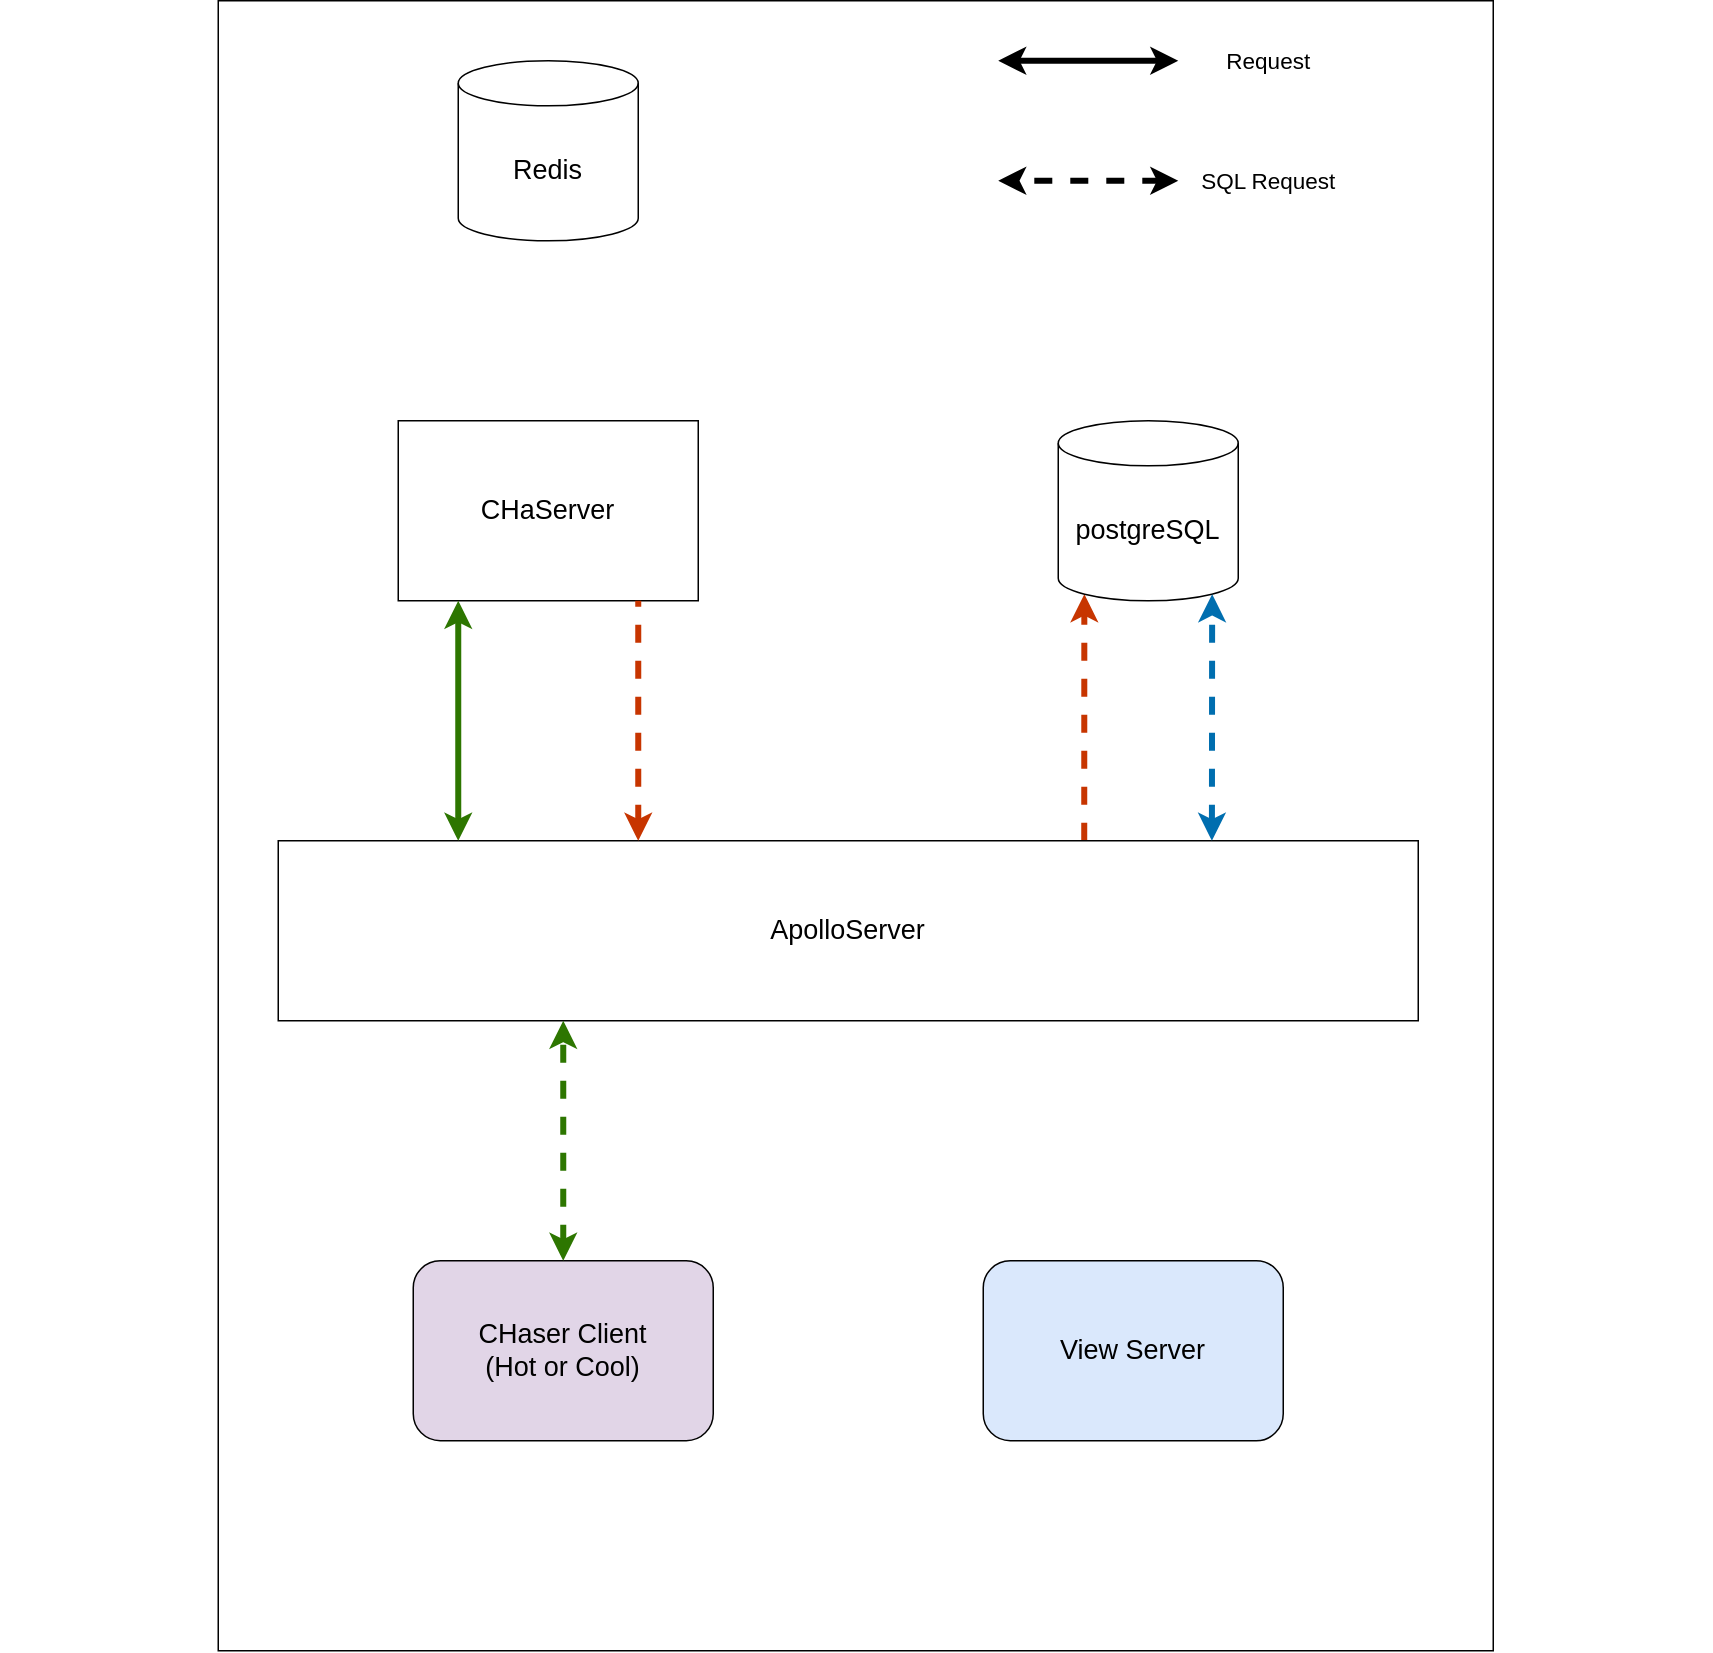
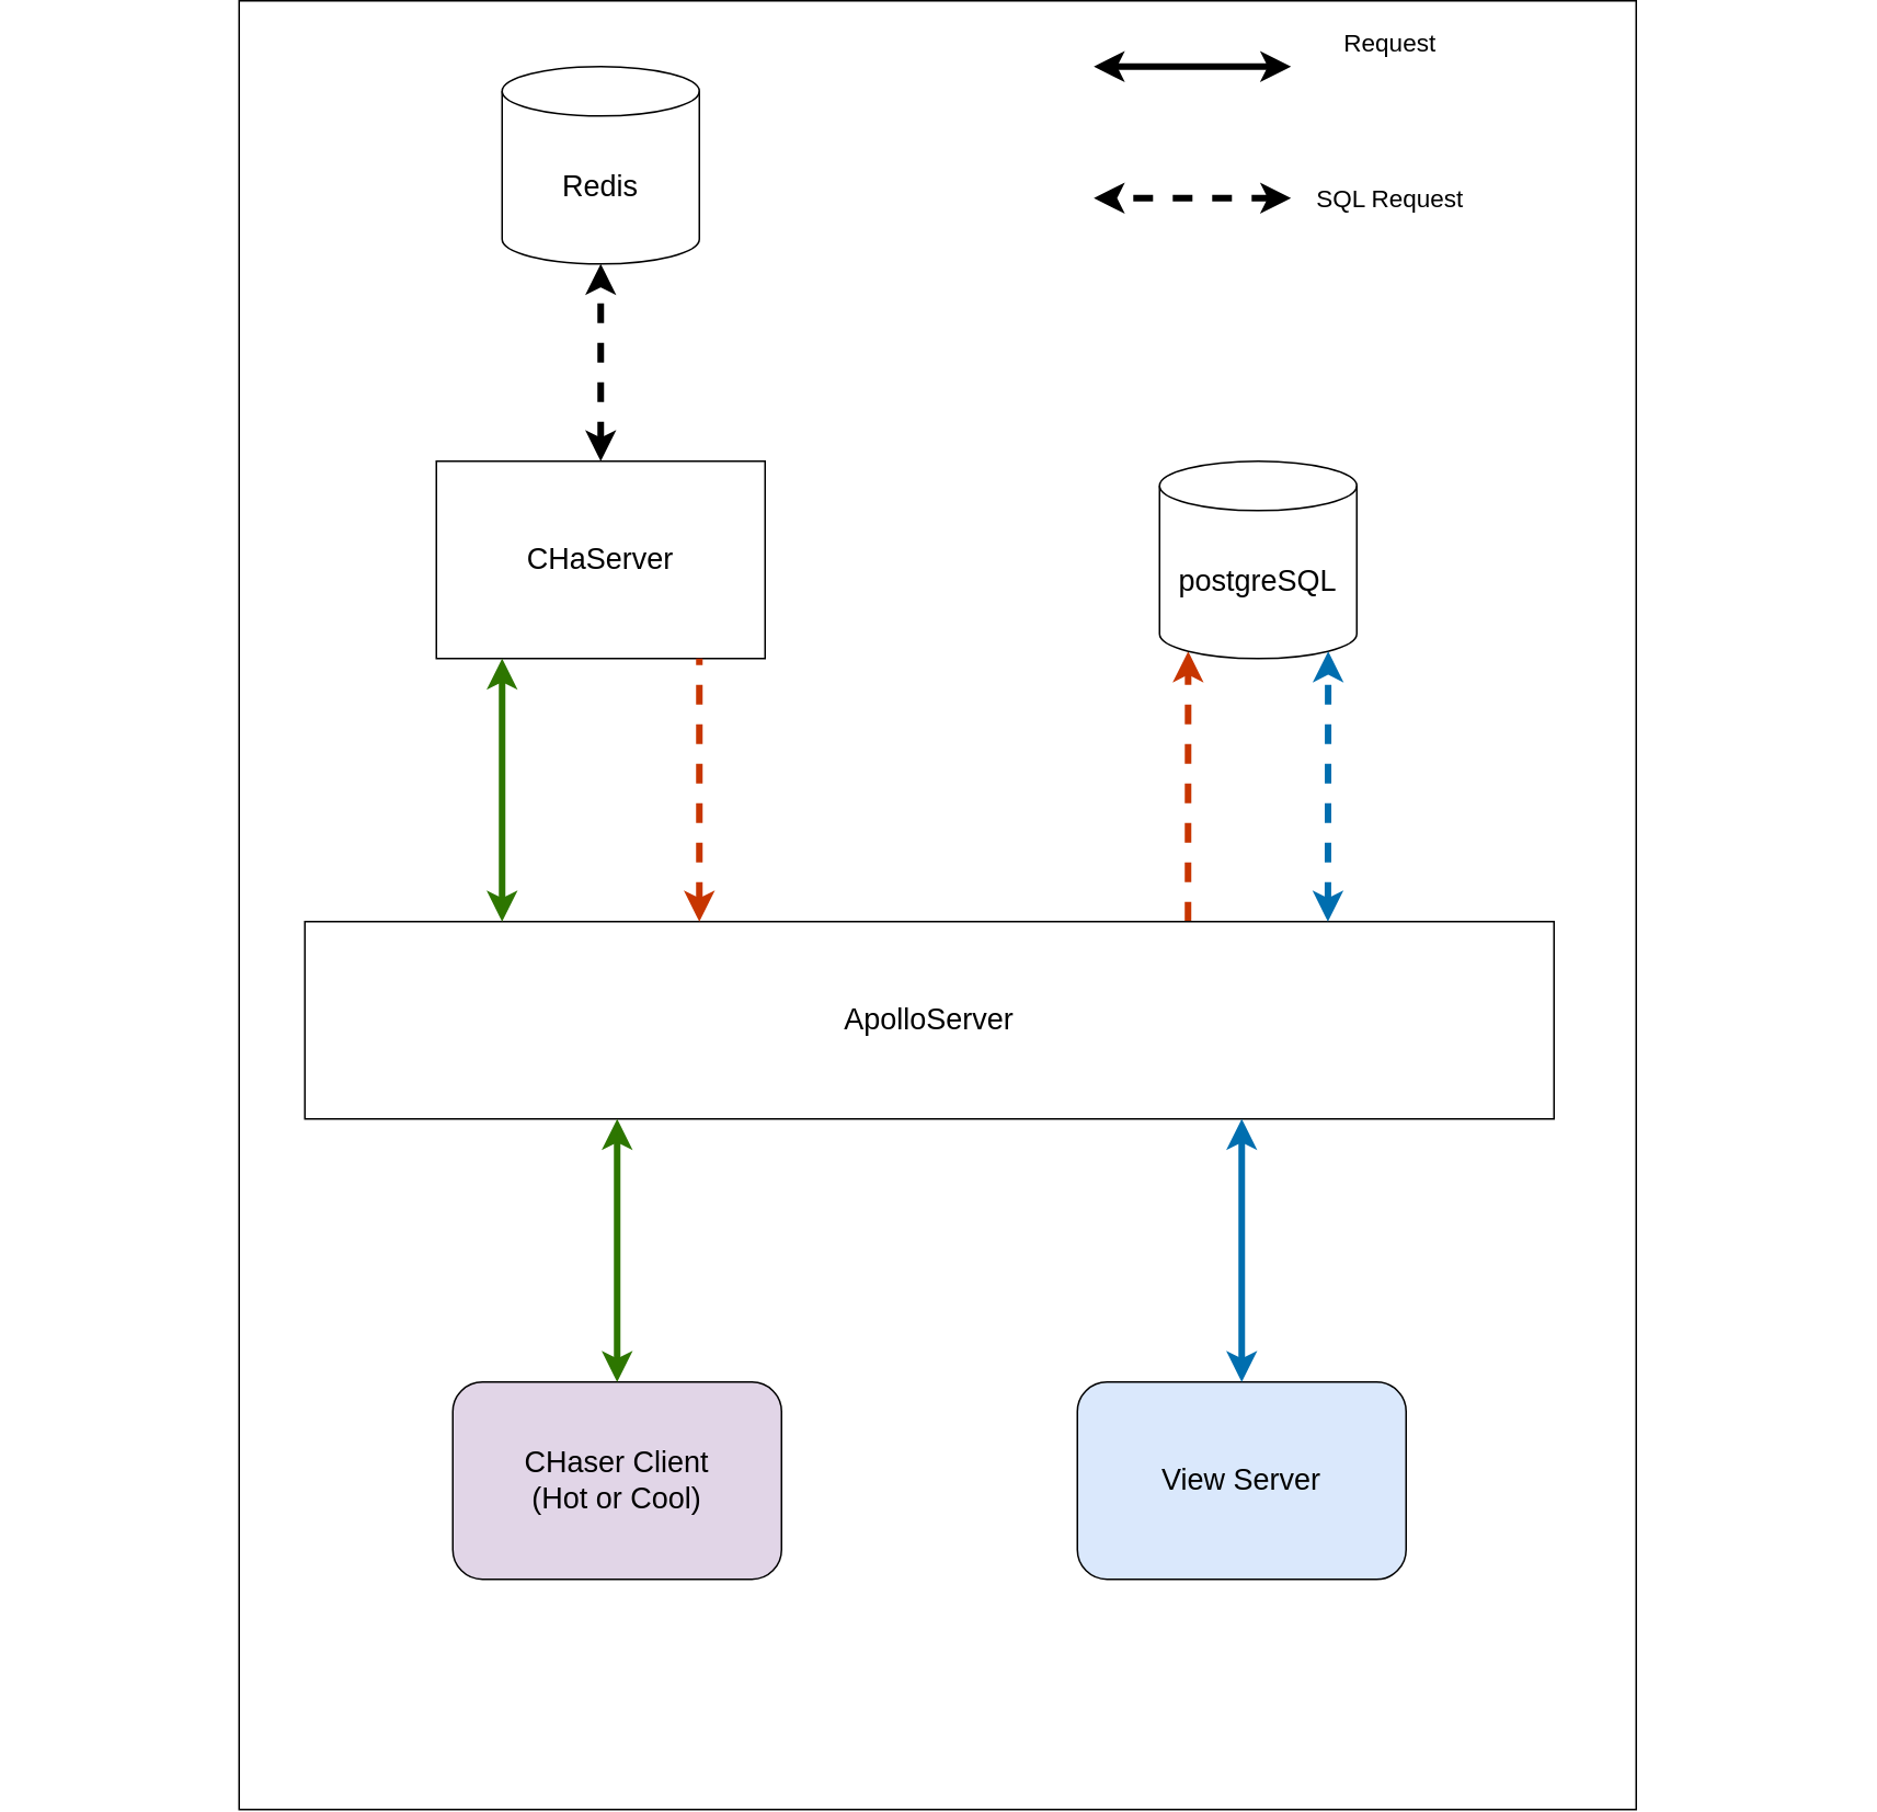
- <mxCell id="18" value="Request" style="text;html=1;align=center;verticalAlign=middle;resizable=0;points=[];autosize=1;strokeColor=none;fillColor=none;fontSize=15;" vertex="1" parent="1"><mxGeometry x="810" y="20" width="70" height="20" as="geometry" /></mxCell>
+ <mxCell id="18" value="Request" style="text;html=1;align=center;verticalAlign=middle;resizable=0;points=[];autosize=1;strokeColor=none;fillColor=none;fontSize=15;" vertex="1" parent="1"><mxGeometry x="810" y="5" width="70" height="20" as="geometry" /></mxCell>
+ <mxCell id="11" value="" style="endArrow=classic;startArrow=classic;html=1;fontSize=15;exitX=0.5;exitY=0;exitDx=0;exitDy=0;entryX=0.5;entryY=1;entryDx=0;entryDy=0;entryPerimeter=0;dashed=1;strokeWidth=4;" edge="1" parent="1" source="7" target="6"><mxGeometry width="50" height="50" relative="1" as="geometry"><mxPoint x="374" y="260" as="sourcePoint" /><mxPoint x="374" y="170" as="targetPoint" /></mxGeometry></mxCell>
+ <mxCell id="13" value="" style="endArrow=classic;startArrow=classic;html=1;fontSize=15;exitX=0.5;exitY=0;exitDx=0;exitDy=0;entryX=0.75;entryY=1;entryDx=0;entryDy=0;strokeWidth=4;fillColor=#1ba1e2;strokeColor=#006EAF;" edge="1" parent="1" source="12" target="4"><mxGeometry width="50" height="50" relative="1" as="geometry"><mxPoint x="804.41" y="830" as="sourcePoint" /><mxPoint x="804" y="670" as="targetPoint" /></mxGeometry></mxCell>
- <mxCell id="9" value="" style="endArrow=classic;startArrow=classic;html=1;fontSize=15;exitX=0.5;exitY=0;exitDx=0;exitDy=0;entryX=0.25;entryY=1;entryDx=0;entryDy=0;strokeWidth=4;fillColor=#60a917;strokeColor=#2D7600;dashed=1;" edge="1" parent="1" source="8" target="4"><mxGeometry width="50" height="50" relative="1" as="geometry"><mxPoint x="525" y="730" as="sourcePoint" /><mxPoint x="345" y="690" as="targetPoint" /></mxGeometry></mxCell>
+ <mxCell id="9" value="" style="endArrow=classic;startArrow=classic;html=1;fontSize=15;exitX=0.5;exitY=0;exitDx=0;exitDy=0;entryX=0.25;entryY=1;entryDx=0;entryDy=0;strokeWidth=4;fillColor=#60a917;strokeColor=#2D7600;" edge="1" parent="1" source="8" target="4"><mxGeometry width="50" height="50" relative="1" as="geometry"><mxPoint x="525" y="730" as="sourcePoint" /><mxPoint x="345" y="690" as="targetPoint" /></mxGeometry></mxCell>
